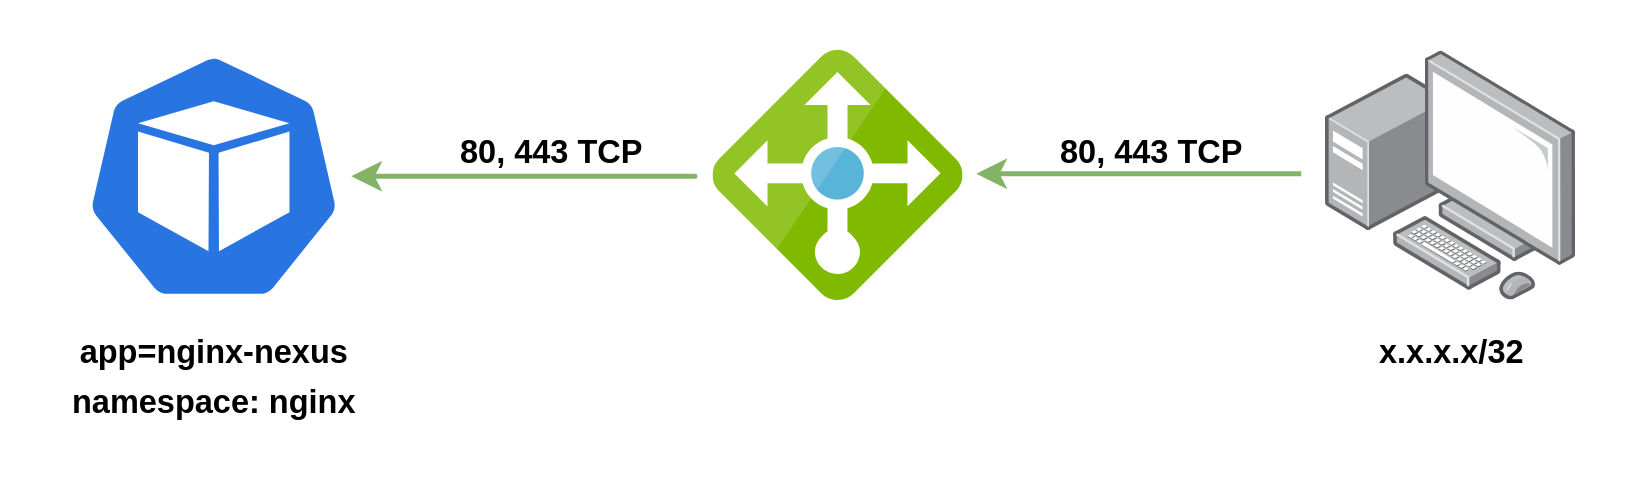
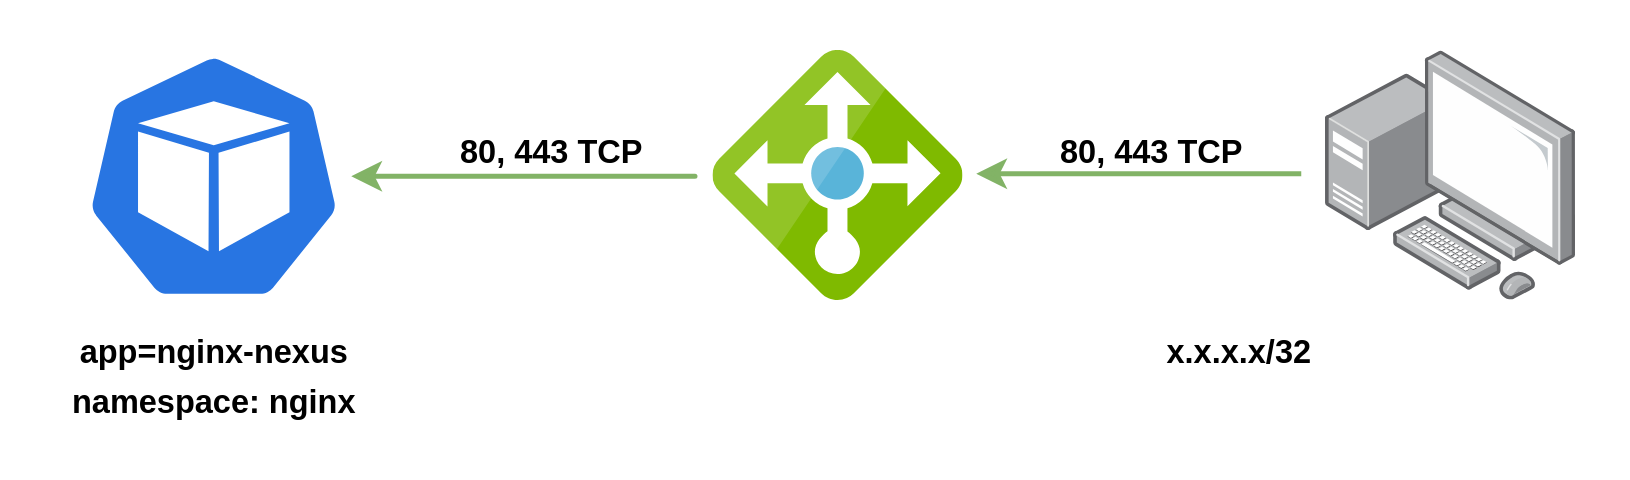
- <mxCell id="7" value="&lt;b&gt;&lt;font style=&quot;font-size: 13px&quot;&gt;x.x.x.x/32&lt;/font&gt;&lt;/b&gt;" style="text;html=1;align=center;verticalAlign=middle;resizable=0;points=[];autosize=1;" parent="1" vertex="1"><mxGeometry x="545" y="130" width="70" height="20" as="geometry" /></mxCell>
+ <mxCell id="7" value="&lt;b&gt;&lt;font style=&quot;font-size: 13px&quot;&gt;x.x.x.x/32&lt;/font&gt;&lt;/b&gt;" style="text;html=1;align=center;verticalAlign=middle;resizable=0;points=[];autosize=1;" parent="1" vertex="1"><mxGeometry x="460" y="130" width="70" height="20" as="geometry" /></mxCell>
